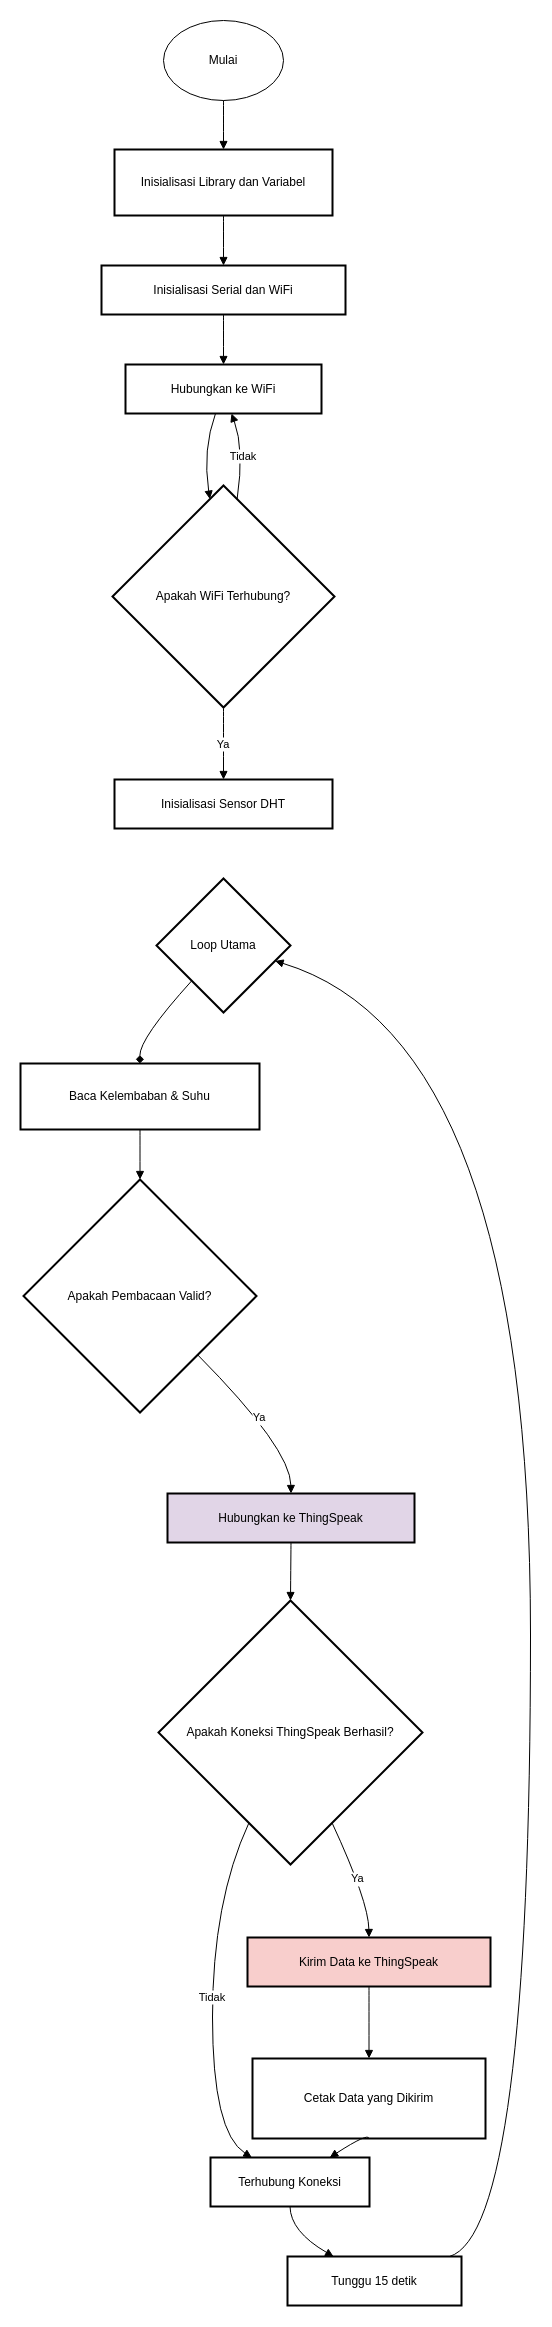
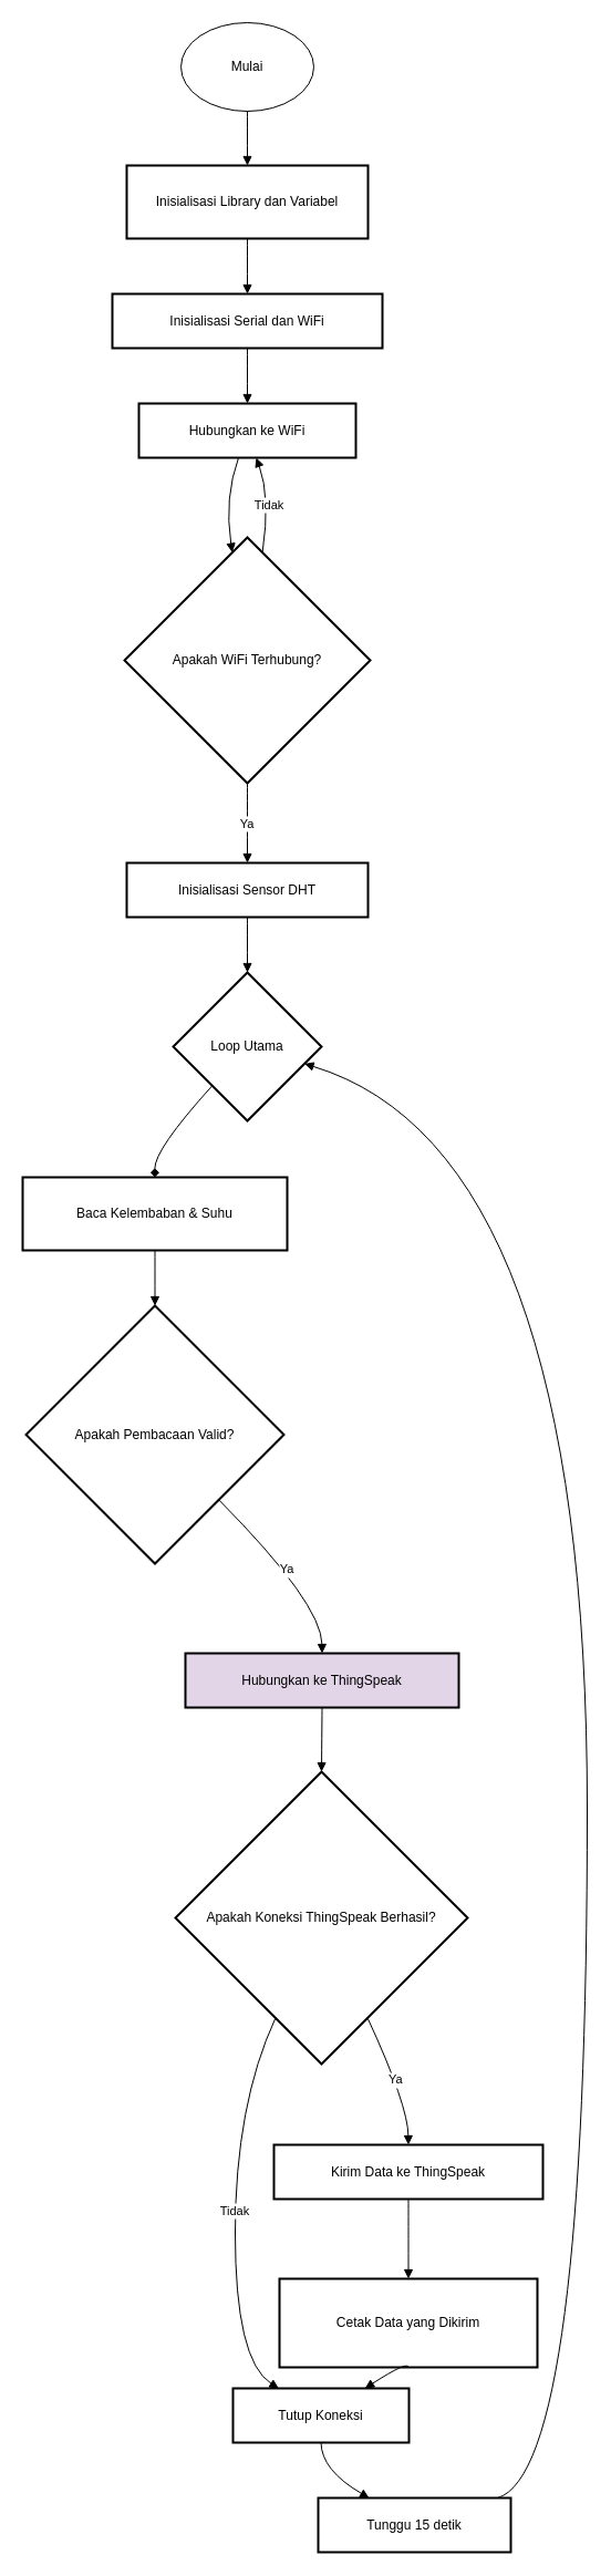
+ <mxCell id="22" value="" style="curved=1;startArrow=none;endArrow=block;exitX=0.5;exitY=1;entryX=0.5;entryY=0;rounded=0;" edge="1" parent="1" source="6" target="7"><mxGeometry relative="1" as="geometry"><Array as="points" /></mxGeometry></mxCell>
- <mxCell id="13" value="Kirim Data ke ThingSpeak" style="whiteSpace=wrap;strokeWidth=2;fillColor=#f8cecc;" vertex="1" parent="1"><mxGeometry x="247" y="1937" width="243" height="49" as="geometry" /></mxCell>
+ <mxCell id="13" value="Kirim Data ke ThingSpeak" style="whiteSpace=wrap;strokeWidth=2;" vertex="1" parent="1"><mxGeometry x="247" y="1937" width="243" height="49" as="geometry" /></mxCell>
- <mxCell id="12" value="Terhubung Koneksi" style="whiteSpace=wrap;strokeWidth=2;" vertex="1" parent="1"><mxGeometry x="210" y="2157" width="159" height="49" as="geometry" /></mxCell>
+ <mxCell id="12" value="Tutup Koneksi" style="whiteSpace=wrap;strokeWidth=2;" vertex="1" parent="1"><mxGeometry x="210" y="2157" width="159" height="49" as="geometry" /></mxCell>
